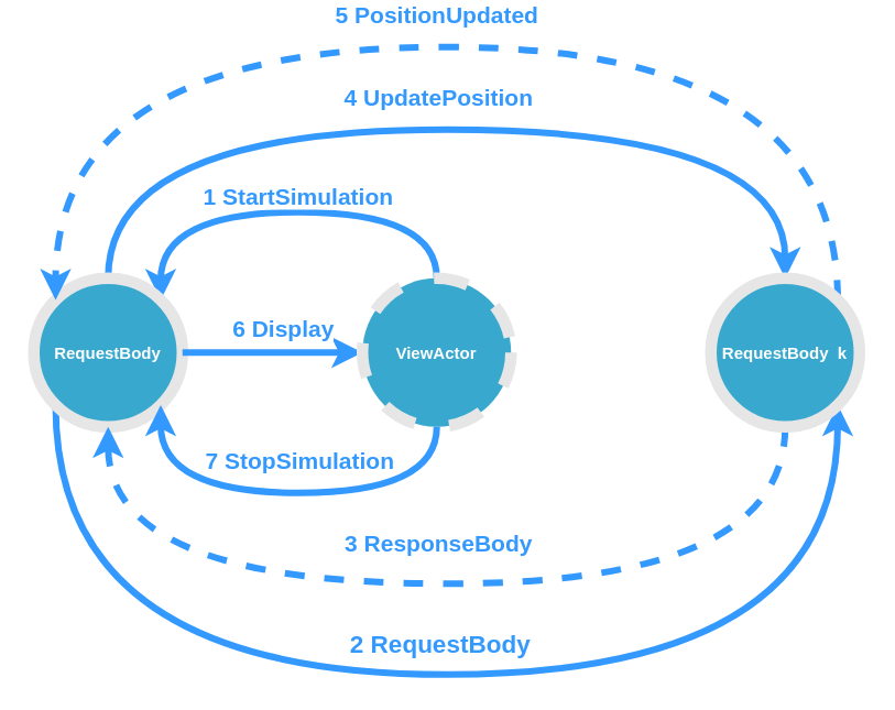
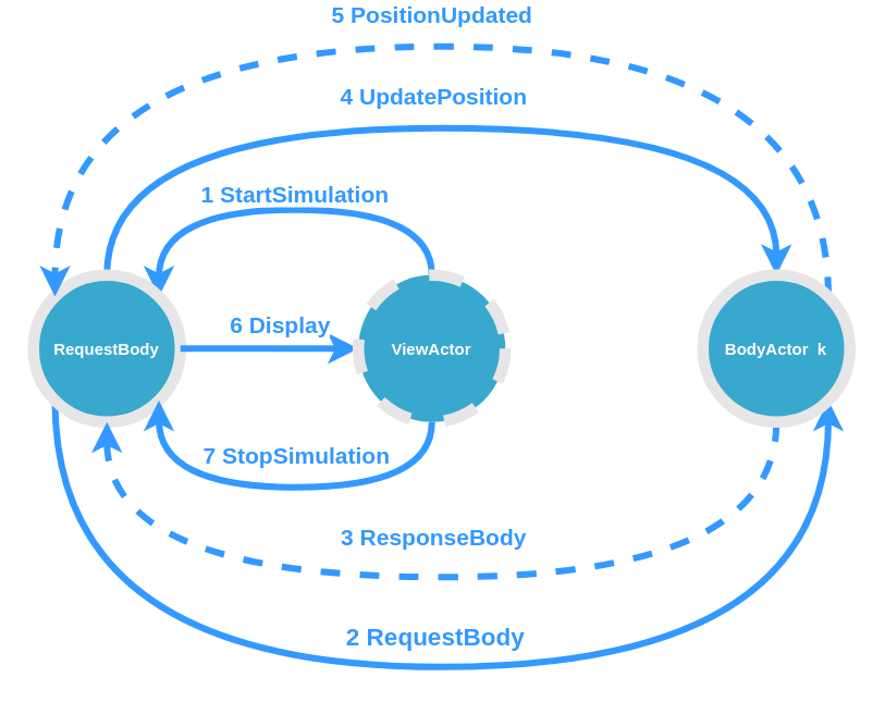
- <mxCell id="18" value="RequestBody&amp;nbsp; k" style="ellipse;whiteSpace=wrap;html=1;aspect=fixed;fillColor=#38a8ce;strokeColor=#E6E6E6;strokeWidth=7;sketch=0;fontSize=10;fontColor=#FFFFFF;fontStyle=1" vertex="1" parent="1"><mxGeometry x="430" y="160" width="90" height="90" as="geometry" /></mxCell>
+ <mxCell id="18" value="BodyActor&amp;nbsp; k" style="ellipse;whiteSpace=wrap;html=1;aspect=fixed;fillColor=#38a8ce;strokeColor=#E6E6E6;strokeWidth=7;sketch=0;fontSize=10;fontColor=#FFFFFF;fontStyle=1" vertex="1" parent="1"><mxGeometry x="430" y="160" width="90" height="90" as="geometry" /></mxCell>
